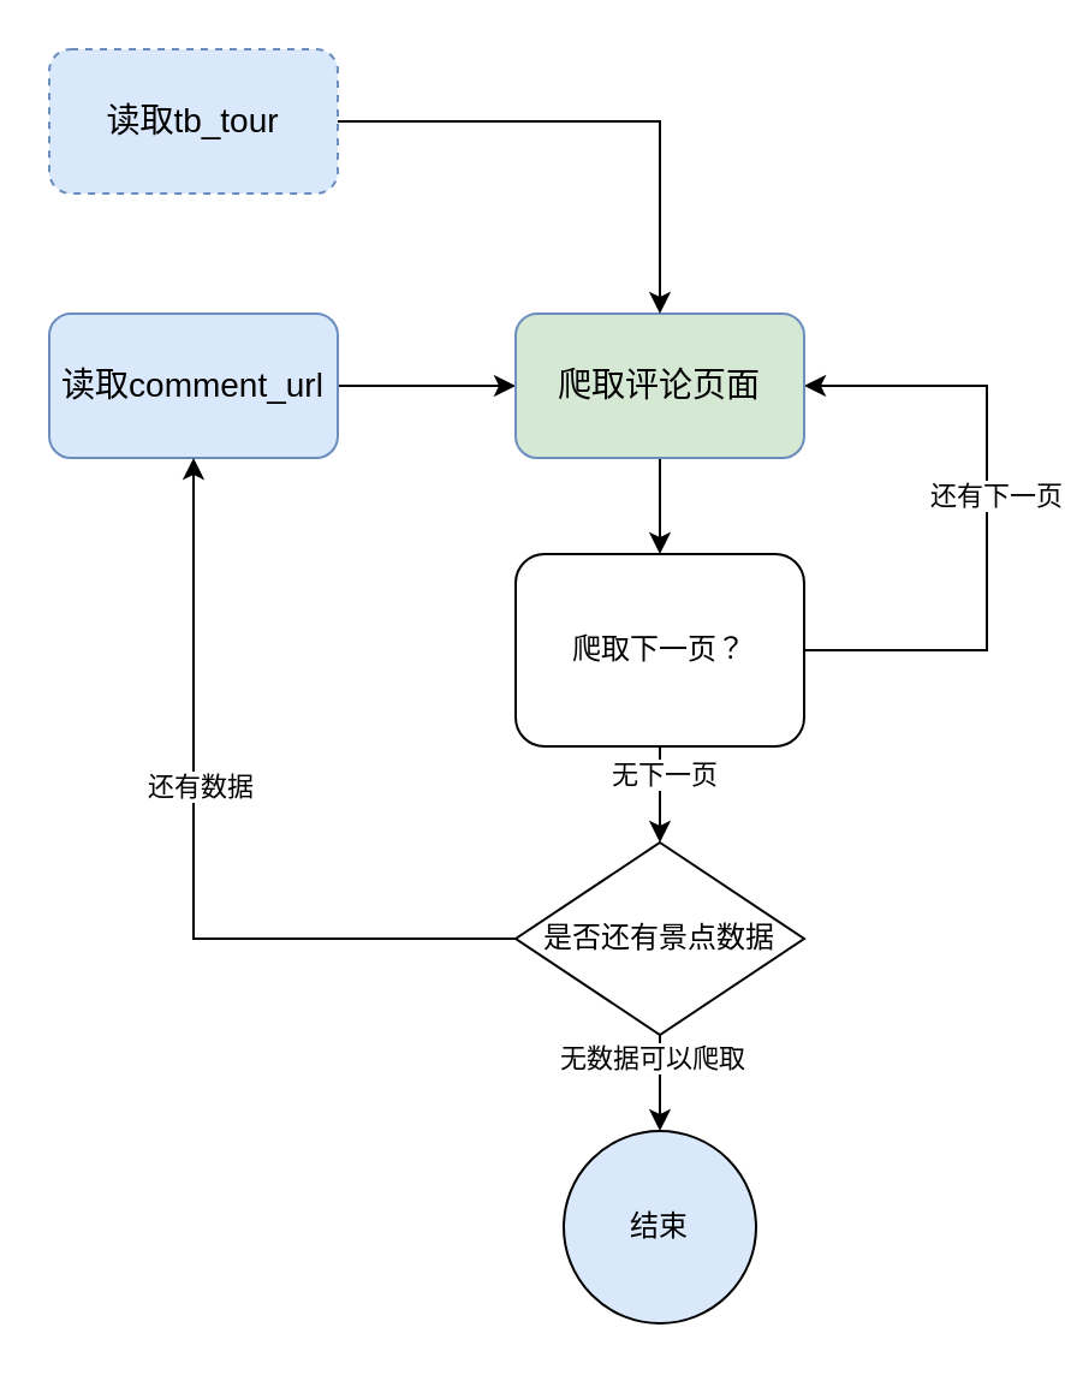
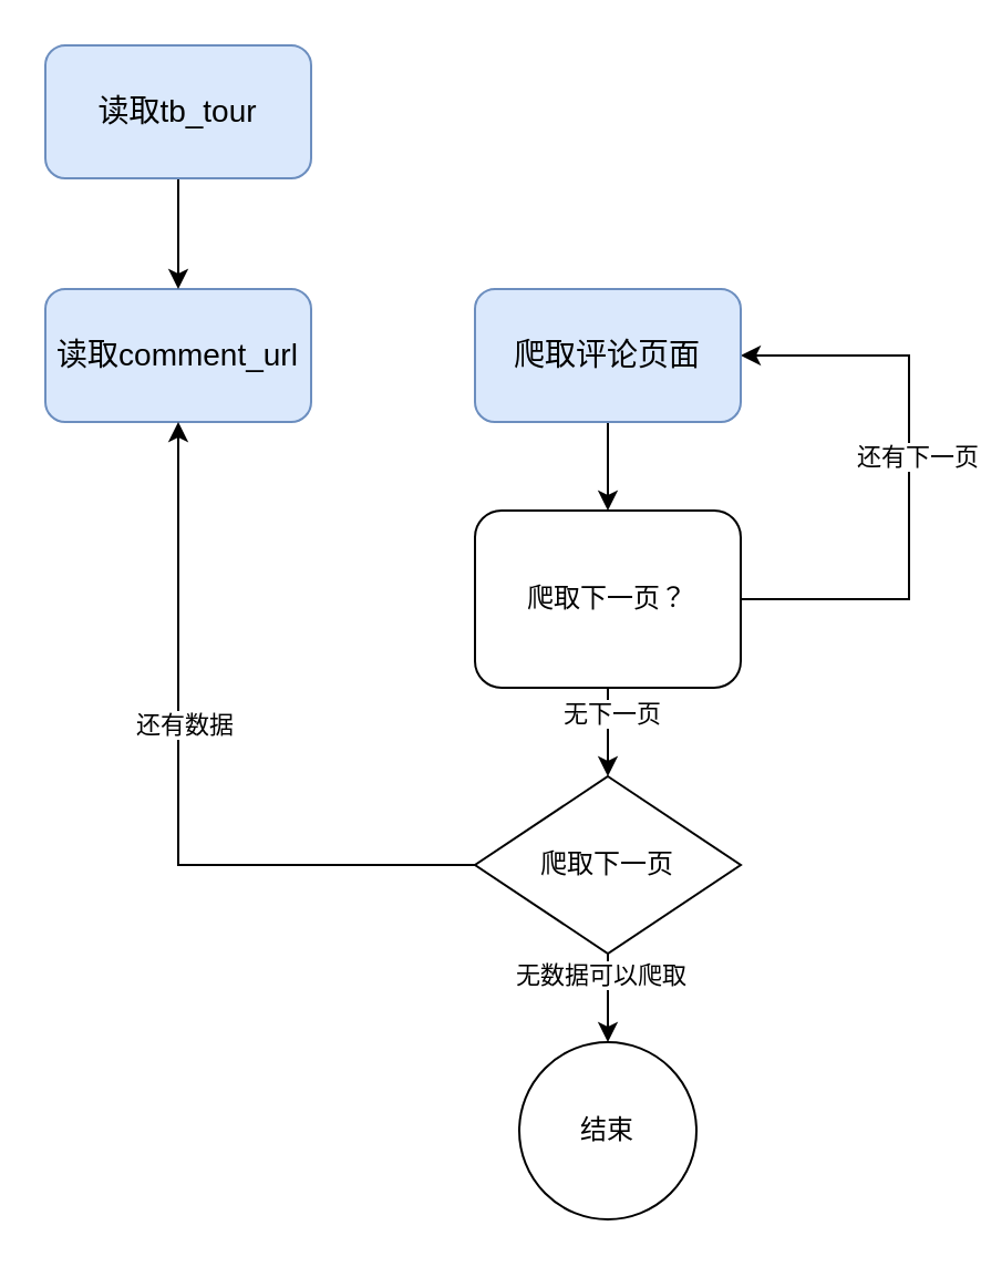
- <mxCell id="17" value="读取tb_tour" style="rounded=1;whiteSpace=wrap;html=1;fillColor=#dae8fc;strokeColor=#6c8ebf;fontSize=14;dashed=1;" vertex="1" parent="1"><mxGeometry x="20" y="20" width="120" height="60" as="geometry" /></mxCell>
+ <mxCell id="17" value="读取tb_tour" style="rounded=1;whiteSpace=wrap;html=1;fillColor=#dae8fc;strokeColor=#6c8ebf;fontSize=14;" vertex="1" parent="1"><mxGeometry x="20" y="20" width="120" height="60" as="geometry" /></mxCell>
- <mxCell id="16" value="" style="edgeStyle=orthogonalEdgeStyle;rounded=0;orthogonalLoop=1;jettySize=auto;html=1;" edge="1" parent="1" source="17" target="10"><mxGeometry relative="1" as="geometry" /></mxCell>
+ <mxCell id="16" value="" style="edgeStyle=orthogonalEdgeStyle;rounded=0;orthogonalLoop=1;jettySize=auto;html=1;" edge="1" parent="1" source="17" target="3"><mxGeometry relative="1" as="geometry" /></mxCell>
- <mxCell id="2" value="" style="edgeStyle=orthogonalEdgeStyle;rounded=0;orthogonalLoop=1;jettySize=auto;html=1;" edge="1" parent="1" source="3" target="10"><mxGeometry relative="1" as="geometry" /></mxCell>
- <mxCell id="10" value="爬取评论页面" style="rounded=1;whiteSpace=wrap;html=1;fillColor=#d5e8d4;strokeColor=#6c8ebf;fontSize=14;" vertex="1" parent="1"><mxGeometry x="214" y="130" width="120" height="60" as="geometry" /></mxCell>
+ <mxCell id="10" value="爬取评论页面" style="rounded=1;whiteSpace=wrap;html=1;fillColor=#dae8fc;strokeColor=#6c8ebf;fontSize=14;" vertex="1" parent="1"><mxGeometry x="214" y="130" width="120" height="60" as="geometry" /></mxCell>
- <mxCell id="15" value="是否还有景点数据" style="rhombus;whiteSpace=wrap;html=1;" vertex="1" parent="1"><mxGeometry x="214" y="350" width="120" height="80" as="geometry" /></mxCell>
+ <mxCell id="15" value="爬取下一页" style="rhombus;whiteSpace=wrap;html=1;" vertex="1" parent="1"><mxGeometry x="214" y="350" width="120" height="80" as="geometry" /></mxCell>
- <mxCell id="18" value="结束" style="ellipse;whiteSpace=wrap;html=1;aspect=fixed;fillColor=#dae8fc;" vertex="1" parent="1"><mxGeometry x="234" y="470" width="80" height="80" as="geometry" /></mxCell>
+ <mxCell id="18" value="结束" style="ellipse;whiteSpace=wrap;html=1;aspect=fixed;" vertex="1" parent="1"><mxGeometry x="234" y="470" width="80" height="80" as="geometry" /></mxCell>
